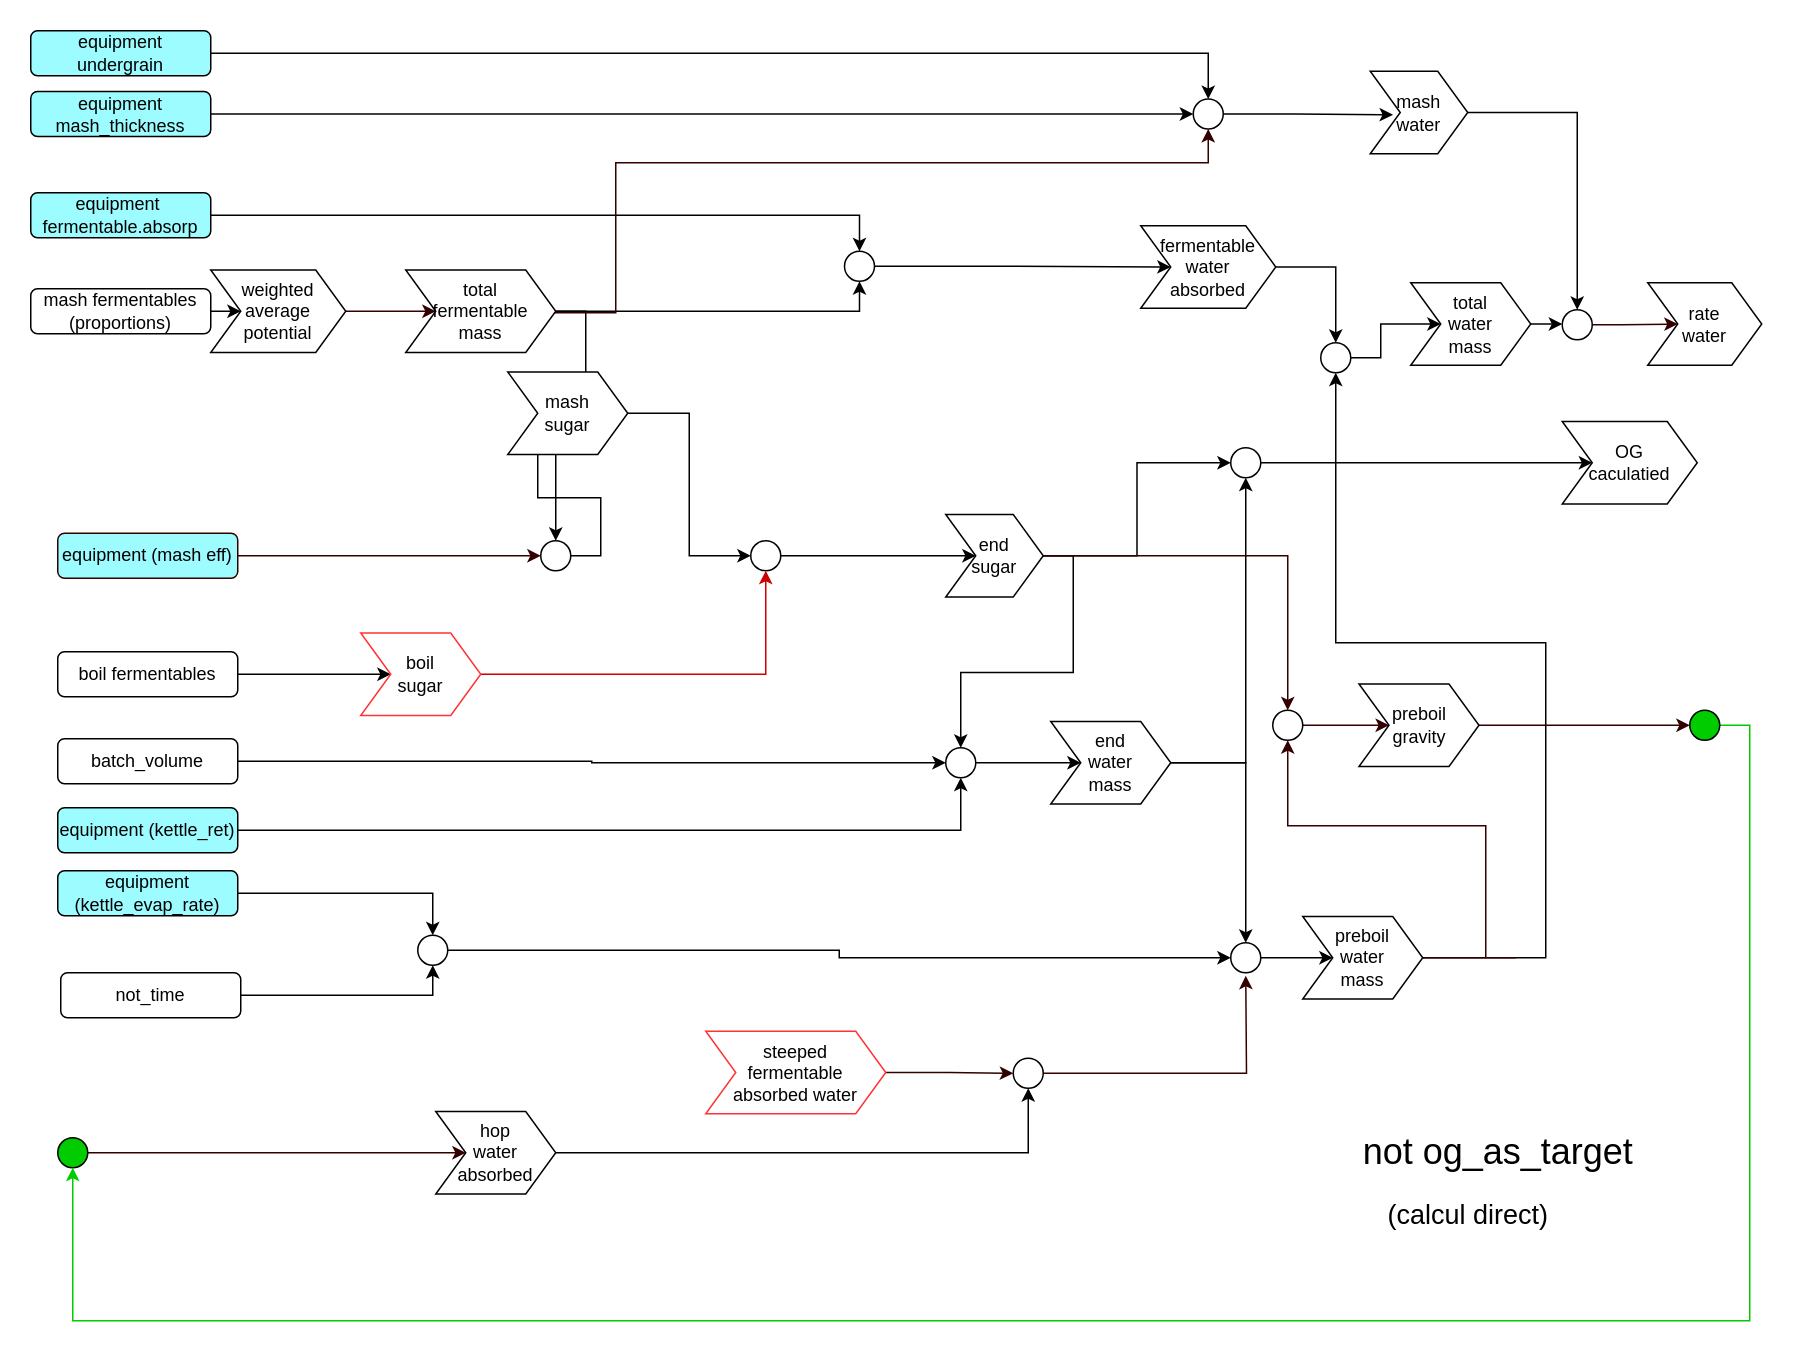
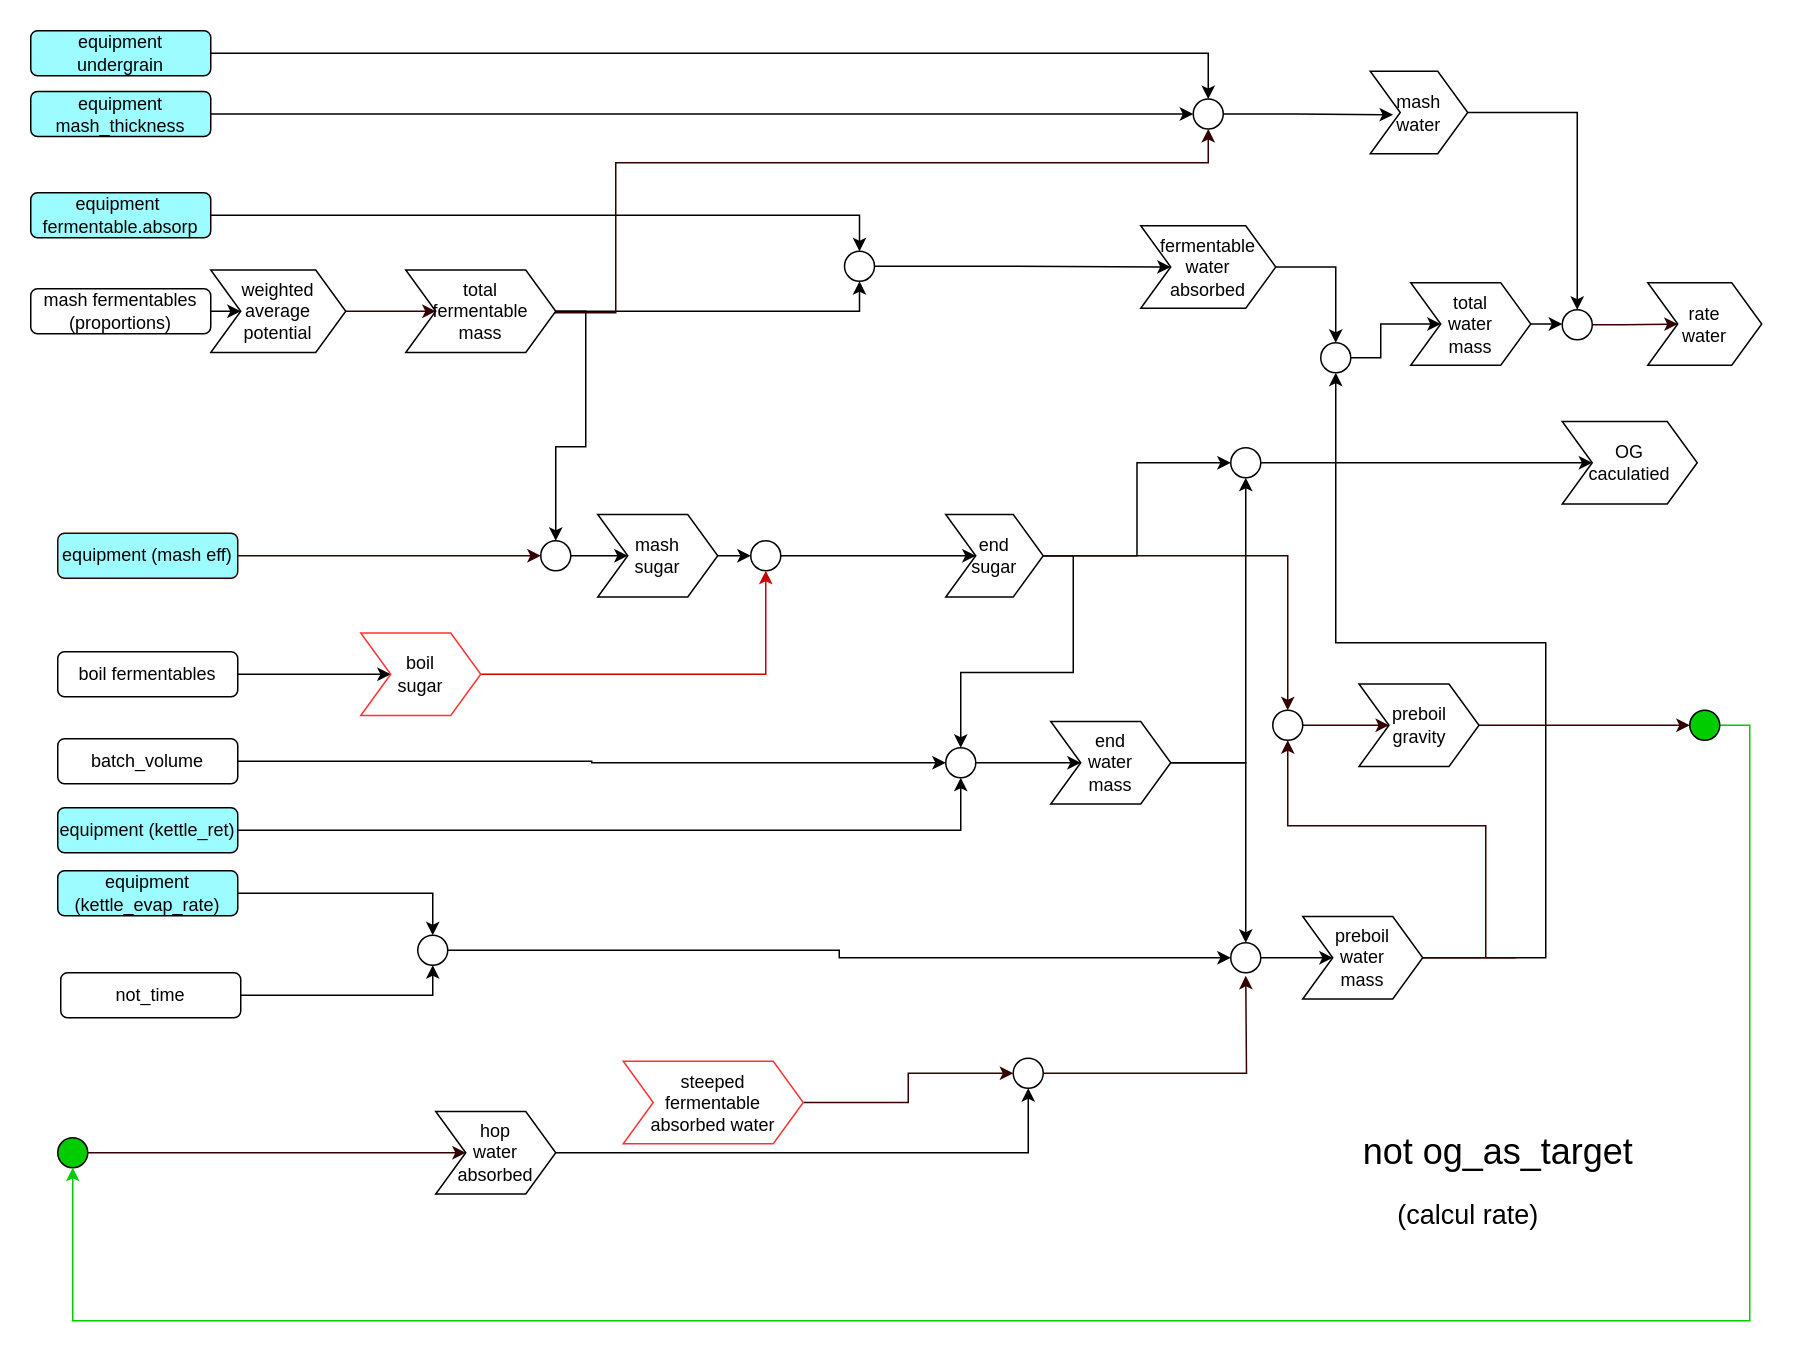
- <mxCell id="67" value="mash&lt;br&gt;sugar" style="shape=step;perimeter=stepPerimeter;whiteSpace=wrap;html=1;fixedSize=1;" parent="1" vertex="1"><mxGeometry x="338" y="247.5" width="80" height="55" as="geometry" /></mxCell>
+ <mxCell id="67" value="mash&lt;br&gt;sugar" style="shape=step;perimeter=stepPerimeter;whiteSpace=wrap;html=1;fixedSize=1;" parent="1" vertex="1"><mxGeometry x="398" y="342.5" width="80" height="55" as="geometry" /></mxCell>
- <mxCell id="85" value="steeped&lt;br&gt;fermentable&lt;br&gt;absorbed water" style="shape=step;perimeter=stepPerimeter;whiteSpace=wrap;html=1;fixedSize=1;strokeColor=#FF3333;" parent="1" vertex="1"><mxGeometry x="470" y="687" width="120" height="55" as="geometry" /></mxCell>
+ <mxCell id="85" value="steeped&lt;br&gt;fermentable&lt;br&gt;absorbed water" style="shape=step;perimeter=stepPerimeter;whiteSpace=wrap;html=1;fixedSize=1;strokeColor=#FF3333;" parent="1" vertex="1"><mxGeometry x="415" y="707" width="120" height="55" as="geometry" /></mxCell>
- <mxCell id="58" value="&lt;font style=&quot;font-size: 18px;&quot;&gt;(calcul direct)&lt;/font&gt;" style="text;html=1;align=center;verticalAlign=middle;resizable=0;points=[];autosize=1;strokeColor=none;fillColor=none;fontSize=24;" parent="1" vertex="1"><mxGeometry x="913" y="788" width="130" height="40" as="geometry" /></mxCell>
+ <mxCell id="58" value="&lt;font style=&quot;font-size: 18px;&quot;&gt;(calcul rate)&lt;/font&gt;" style="text;html=1;align=center;verticalAlign=middle;resizable=0;points=[];autosize=1;strokeColor=none;fillColor=none;fontSize=24;" parent="1" vertex="1"><mxGeometry x="913" y="788" width="130" height="40" as="geometry" /></mxCell>
